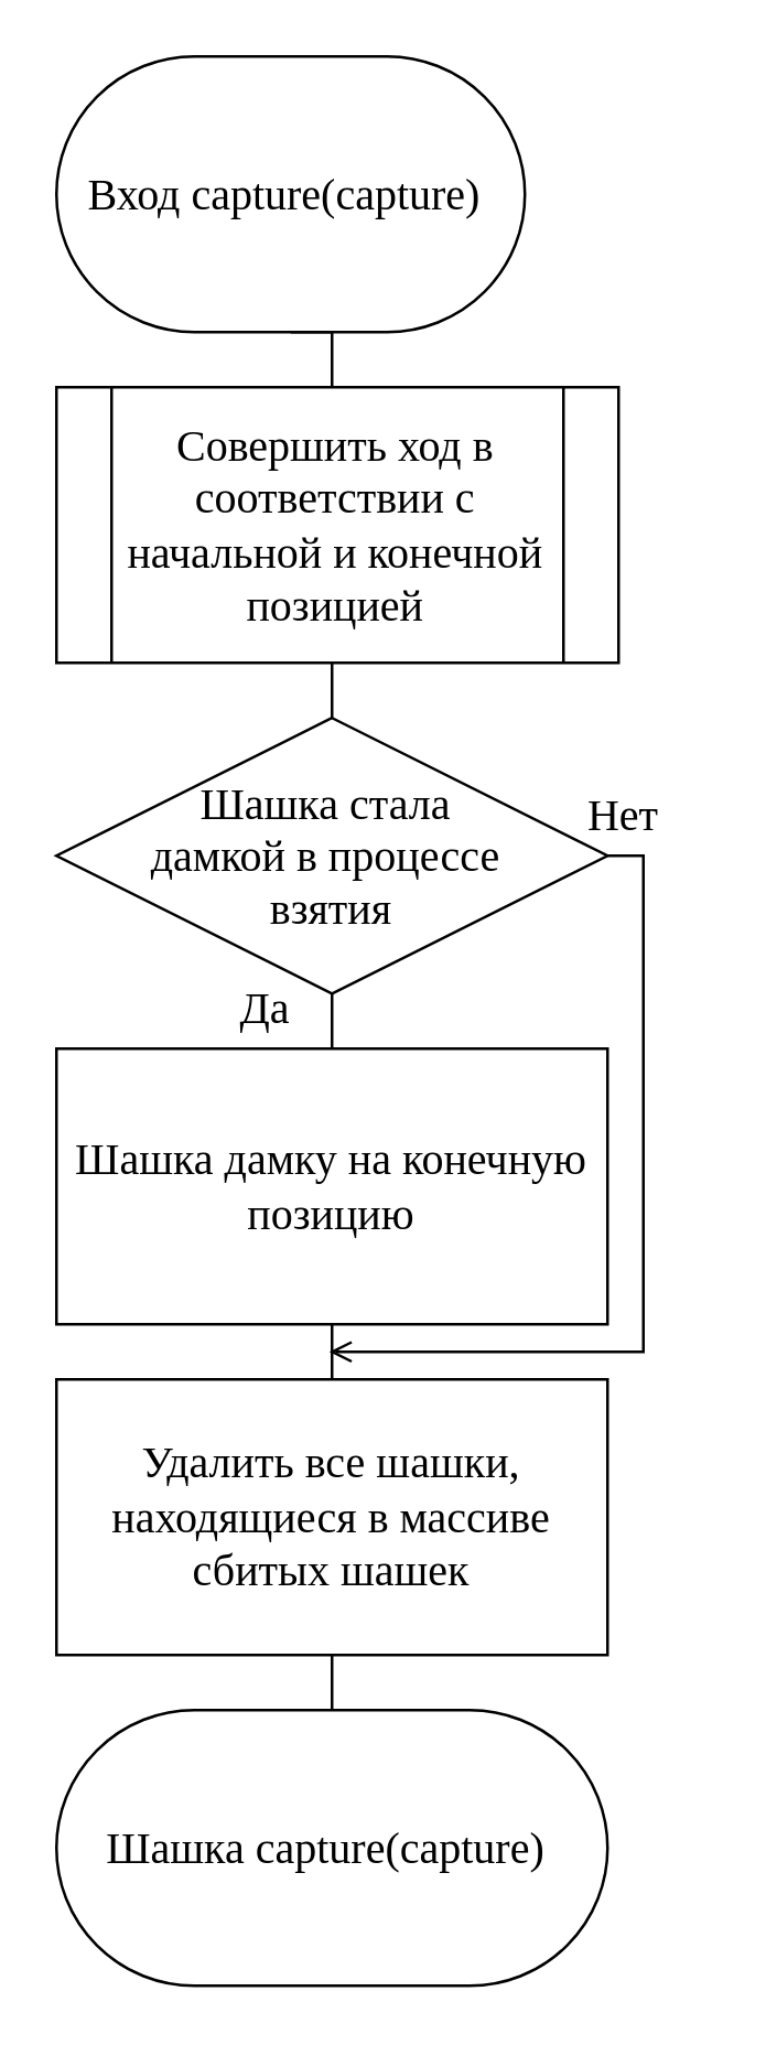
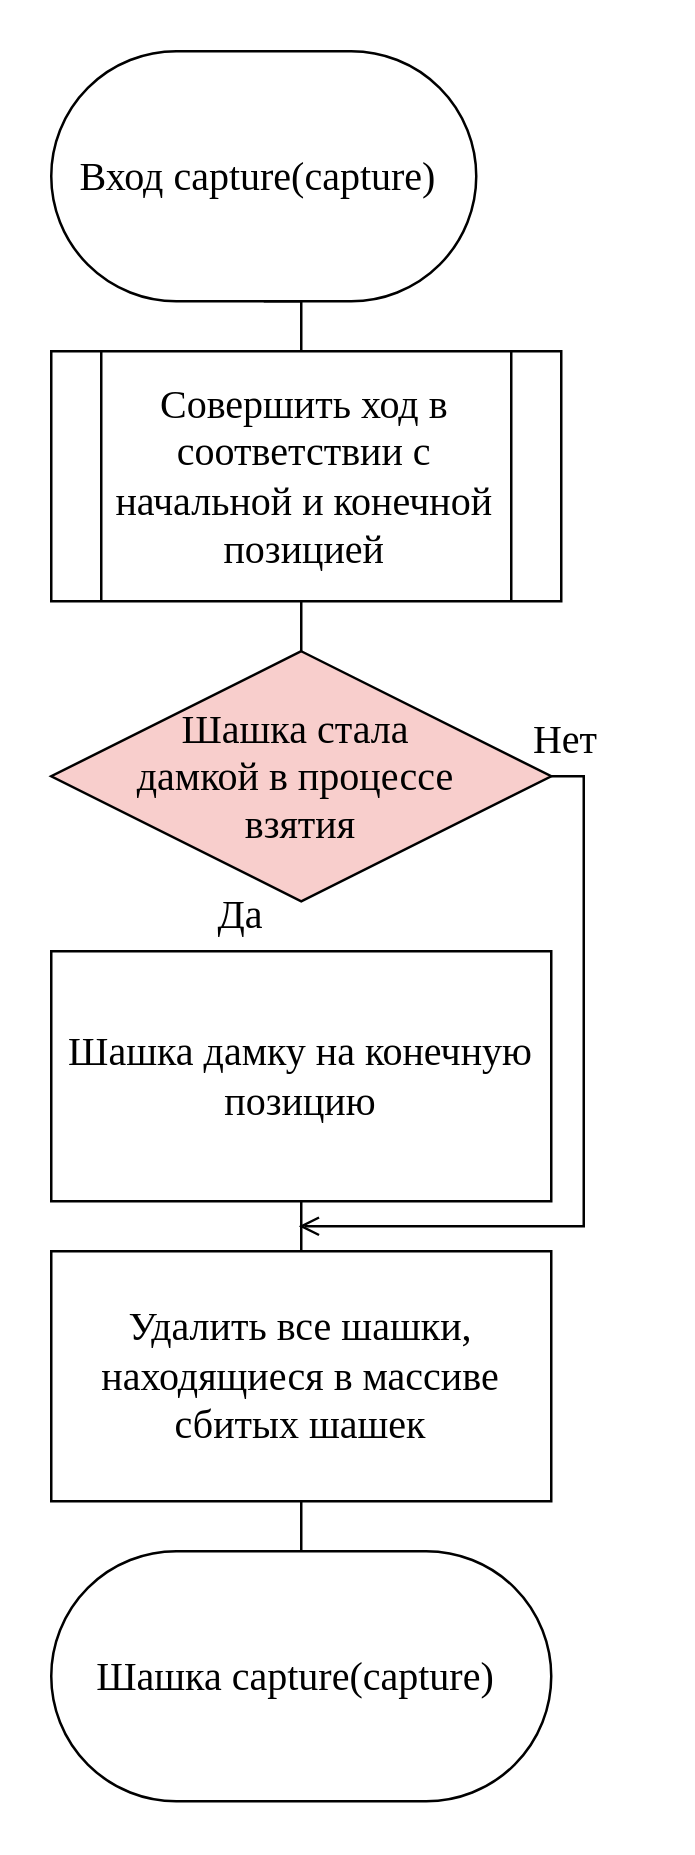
- <mxCell id="12" value="&lt;font face=&quot;Times New Roman&quot;&gt;&lt;span style=&quot;font-size: 16px;&quot;&gt;Шашка стала&amp;nbsp;&lt;/span&gt;&lt;/font&gt;&lt;div&gt;&lt;font face=&quot;Times New Roman&quot;&gt;&lt;span style=&quot;font-size: 16px;&quot;&gt;дамкой в процессе&amp;nbsp;&lt;/span&gt;&lt;/font&gt;&lt;div&gt;&lt;font face=&quot;Times New Roman&quot;&gt;&lt;span style=&quot;font-size: 16px;&quot;&gt;взятия&lt;/span&gt;&lt;/font&gt;&lt;/div&gt;&lt;/div&gt;" style="rhombus;whiteSpace=wrap;html=1;" parent="1" vertex="1"><mxGeometry x="20" y="260" width="200" height="100" as="geometry" /></mxCell>
+ <mxCell id="12" value="&lt;font face=&quot;Times New Roman&quot;&gt;&lt;span style=&quot;font-size: 16px;&quot;&gt;Шашка стала&amp;nbsp;&lt;/span&gt;&lt;/font&gt;&lt;div&gt;&lt;font face=&quot;Times New Roman&quot;&gt;&lt;span style=&quot;font-size: 16px;&quot;&gt;дамкой в процессе&amp;nbsp;&lt;/span&gt;&lt;/font&gt;&lt;div&gt;&lt;font face=&quot;Times New Roman&quot;&gt;&lt;span style=&quot;font-size: 16px;&quot;&gt;взятия&lt;/span&gt;&lt;/font&gt;&lt;/div&gt;&lt;/div&gt;" style="rhombus;whiteSpace=wrap;html=1;fillColor=#f8cecc;" parent="1" vertex="1"><mxGeometry x="20" y="260" width="200" height="100" as="geometry" /></mxCell>
- <mxCell id="10" style="edgeStyle=orthogonalEdgeStyle;rounded=0;orthogonalLoop=1;jettySize=auto;html=1;exitX=0.5;exitY=1;exitDx=0;exitDy=0;entryX=0.5;entryY=0;entryDx=0;entryDy=0;endArrow=none;endFill=0;" parent="1" source="12" target="4" edge="1"><mxGeometry relative="1" as="geometry" /></mxCell>
